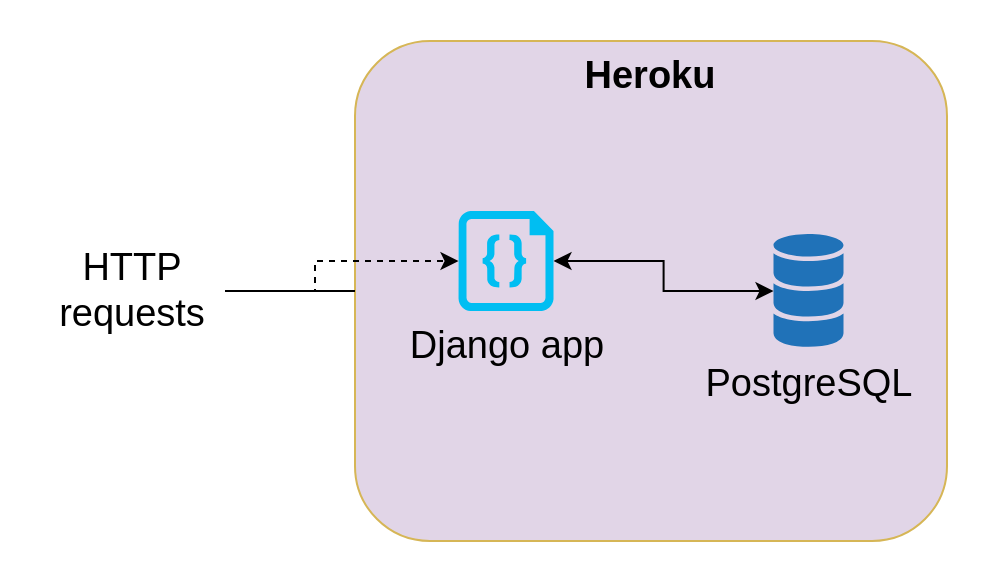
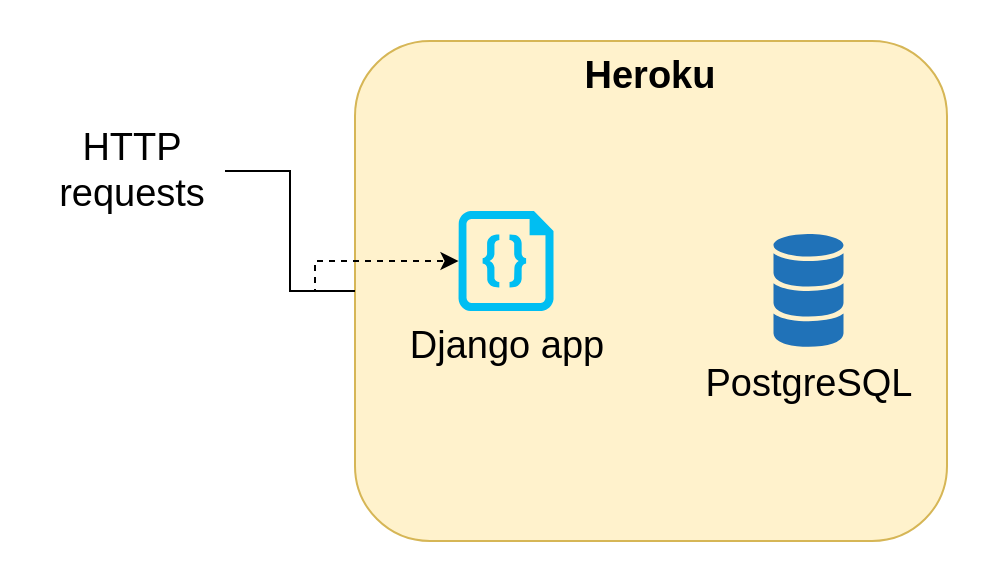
- <mxCell id="4" style="edgeStyle=orthogonalEdgeStyle;rounded=0;orthogonalLoop=1;jettySize=auto;html=1;fontSize=19;fontColor=#000000;startArrow=classic;startFill=1;endArrow=classic;endFill=1;" edge="1" parent="1" source="5" target="3"><mxGeometry relative="1" as="geometry" /></mxCell>
- <mxCell id="7" value="HTTP requests" style="text;html=1;strokeColor=none;fillColor=none;align=center;verticalAlign=middle;whiteSpace=wrap;rounded=0;fontSize=19;fontColor=#000000;" vertex="1" parent="1"><mxGeometry x="20" y="120" width="92" height="50" as="geometry" /></mxCell>
+ <mxCell id="7" value="HTTP requests" style="text;html=1;strokeColor=none;fillColor=none;align=center;verticalAlign=middle;whiteSpace=wrap;rounded=0;fontSize=19;fontColor=#000000;" vertex="1" parent="1"><mxGeometry x="20" y="60" width="92" height="50" as="geometry" /></mxCell>
- <mxCell id="2" value="Heroku" style="rounded=1;whiteSpace=wrap;html=1;fillColor=#e1d5e7;strokeColor=#d6b656;fontSize=19;fontStyle=1;verticalAlign=top;" vertex="1" parent="1"><mxGeometry x="177" y="20" width="296" height="250" as="geometry" /></mxCell>
+ <mxCell id="2" value="Heroku" style="rounded=1;whiteSpace=wrap;html=1;fillColor=#fff2cc;strokeColor=#d6b656;fontSize=19;fontStyle=1;verticalAlign=top;" vertex="1" parent="1"><mxGeometry x="177" y="20" width="296" height="250" as="geometry" /></mxCell>
